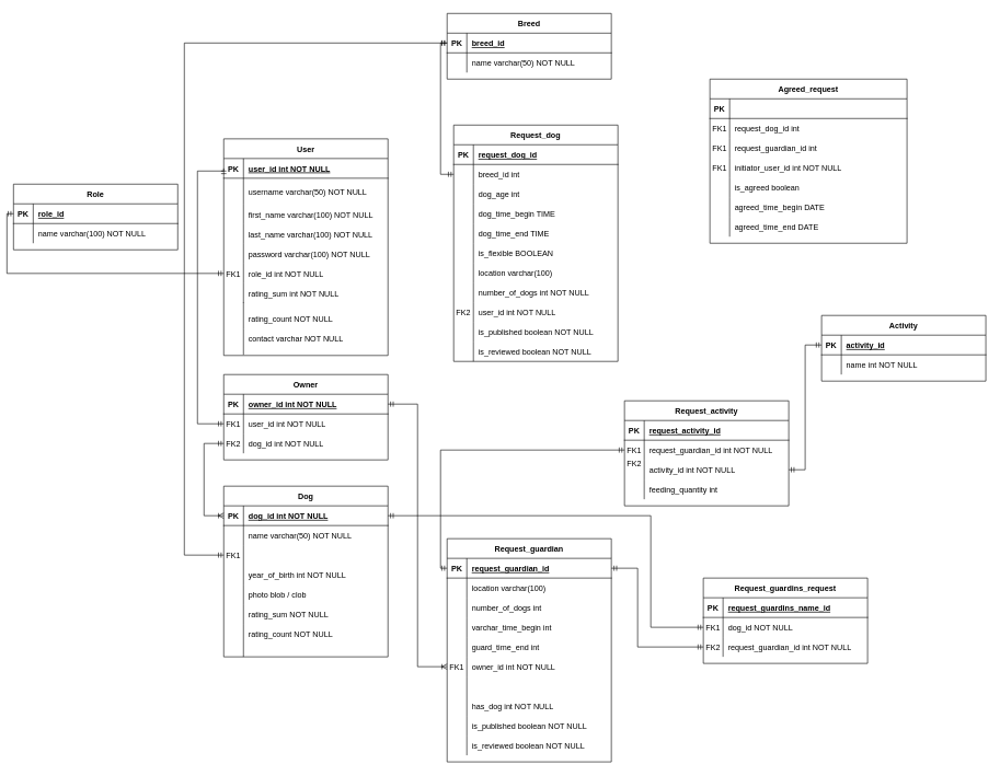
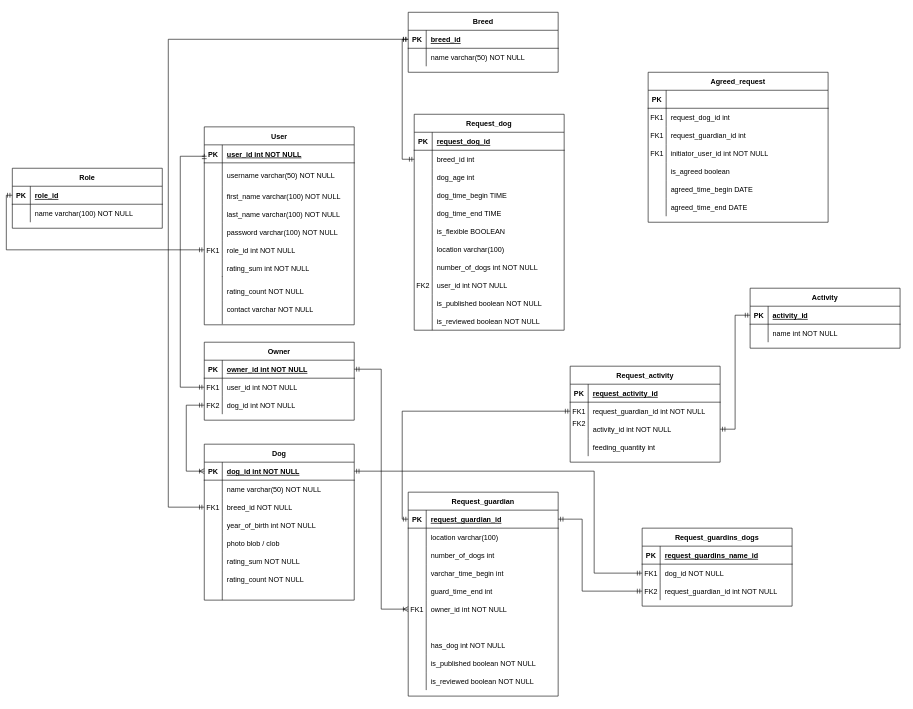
+ <mxCell id="11" value="breed_id NOT NULL" style="shape=partialRectangle;overflow=hidden;connectable=0;fillColor=none;top=0;left=0;bottom=0;right=0;align=left;spacingLeft=6;" parent="9" vertex="1"><mxGeometry x="30" width="220" height="30" as="geometry"><mxRectangle width="220" height="30" as="alternateBounds" /></mxGeometry></mxCell>
- <mxCell id="145" value="Request_guardins_request" style="shape=table;startSize=30;container=1;collapsible=1;childLayout=tableLayout;fixedRows=1;rowLines=0;fontStyle=1;align=center;resizeLast=1;" parent="1" vertex="1"><mxGeometry x="1070" y="880" width="250" height="130" as="geometry" /></mxCell>
+ <mxCell id="145" value="Request_guardins_dogs" style="shape=table;startSize=30;container=1;collapsible=1;childLayout=tableLayout;fixedRows=1;rowLines=0;fontStyle=1;align=center;resizeLast=1;" parent="1" vertex="1"><mxGeometry x="1070" y="880" width="250" height="130" as="geometry" /></mxCell>
